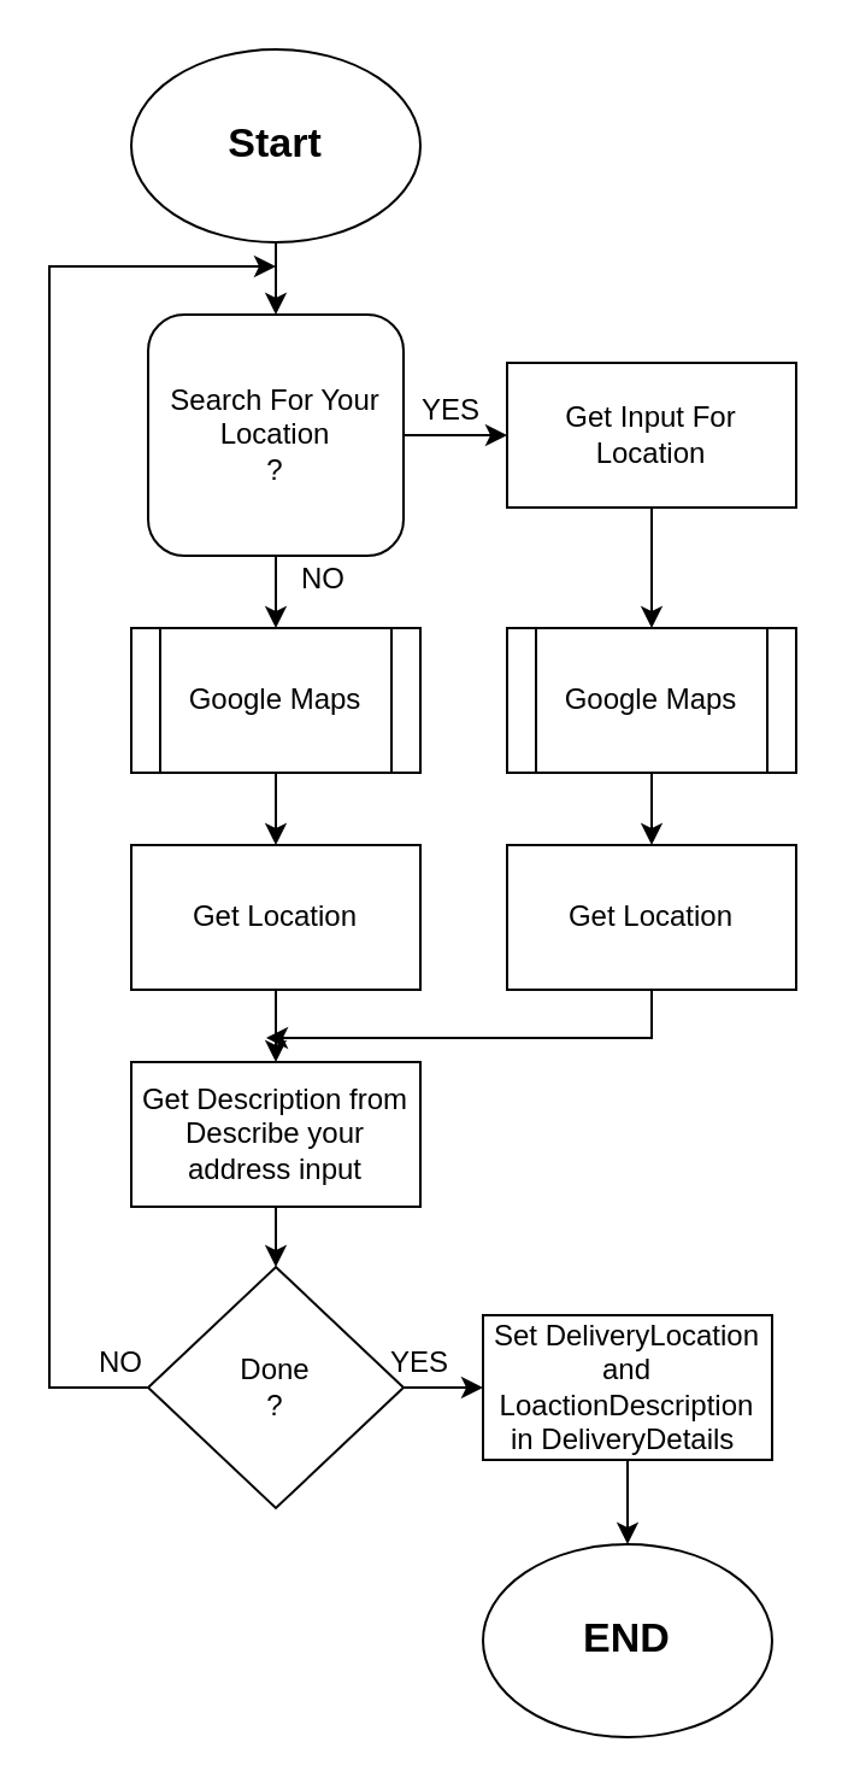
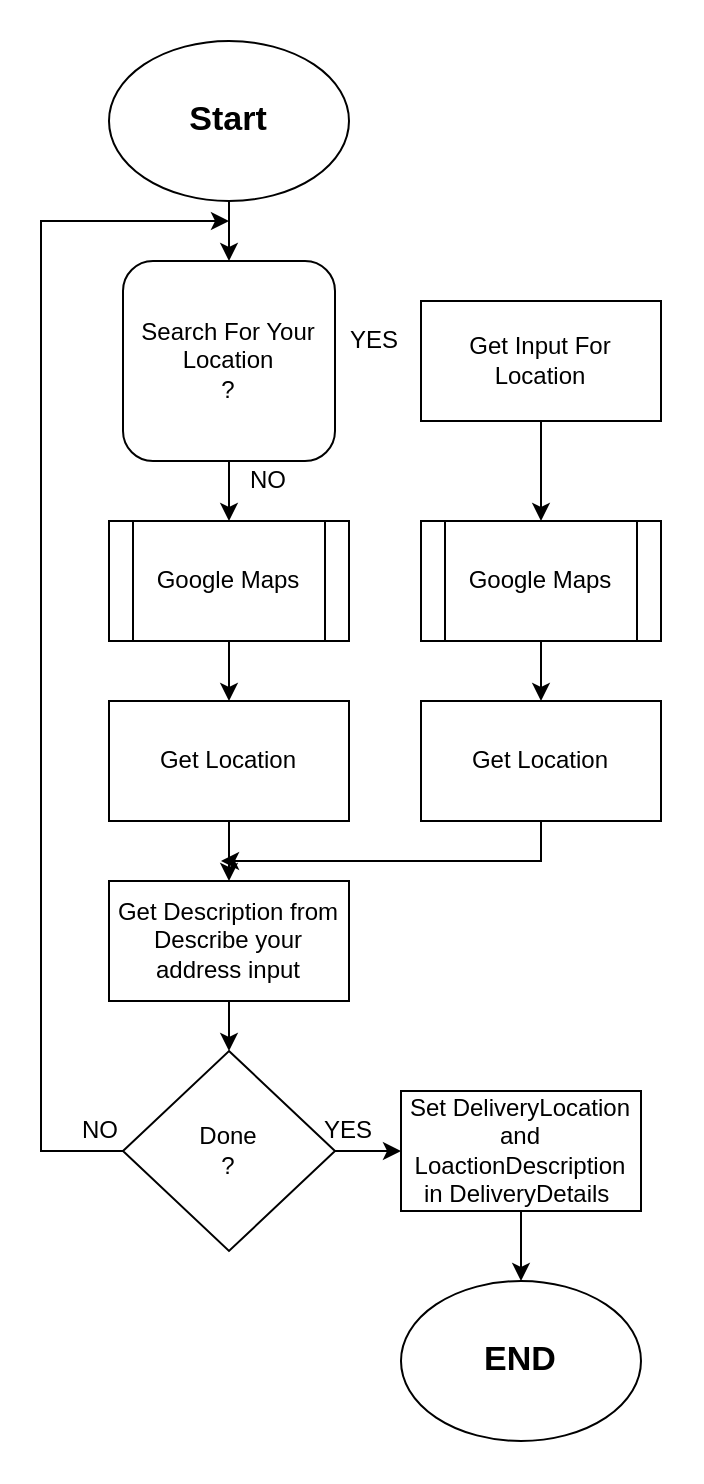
- <mxCell id="4" value="" style="edgeStyle=orthogonalEdgeStyle;rounded=0;orthogonalLoop=1;jettySize=auto;html=1;" edge="1" parent="1" source="6" target="8"><mxGeometry relative="1" as="geometry" /></mxCell>
